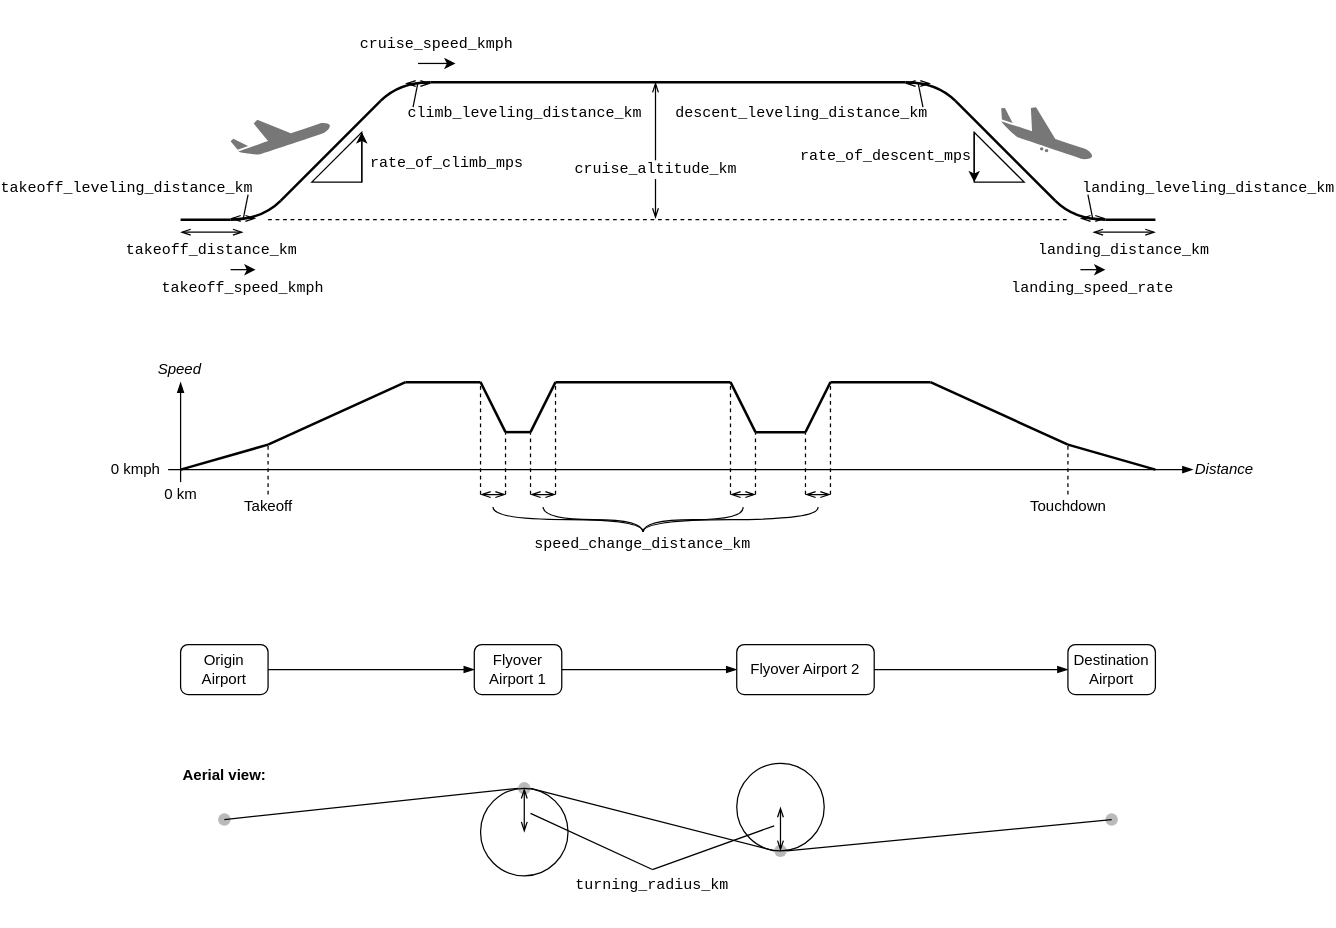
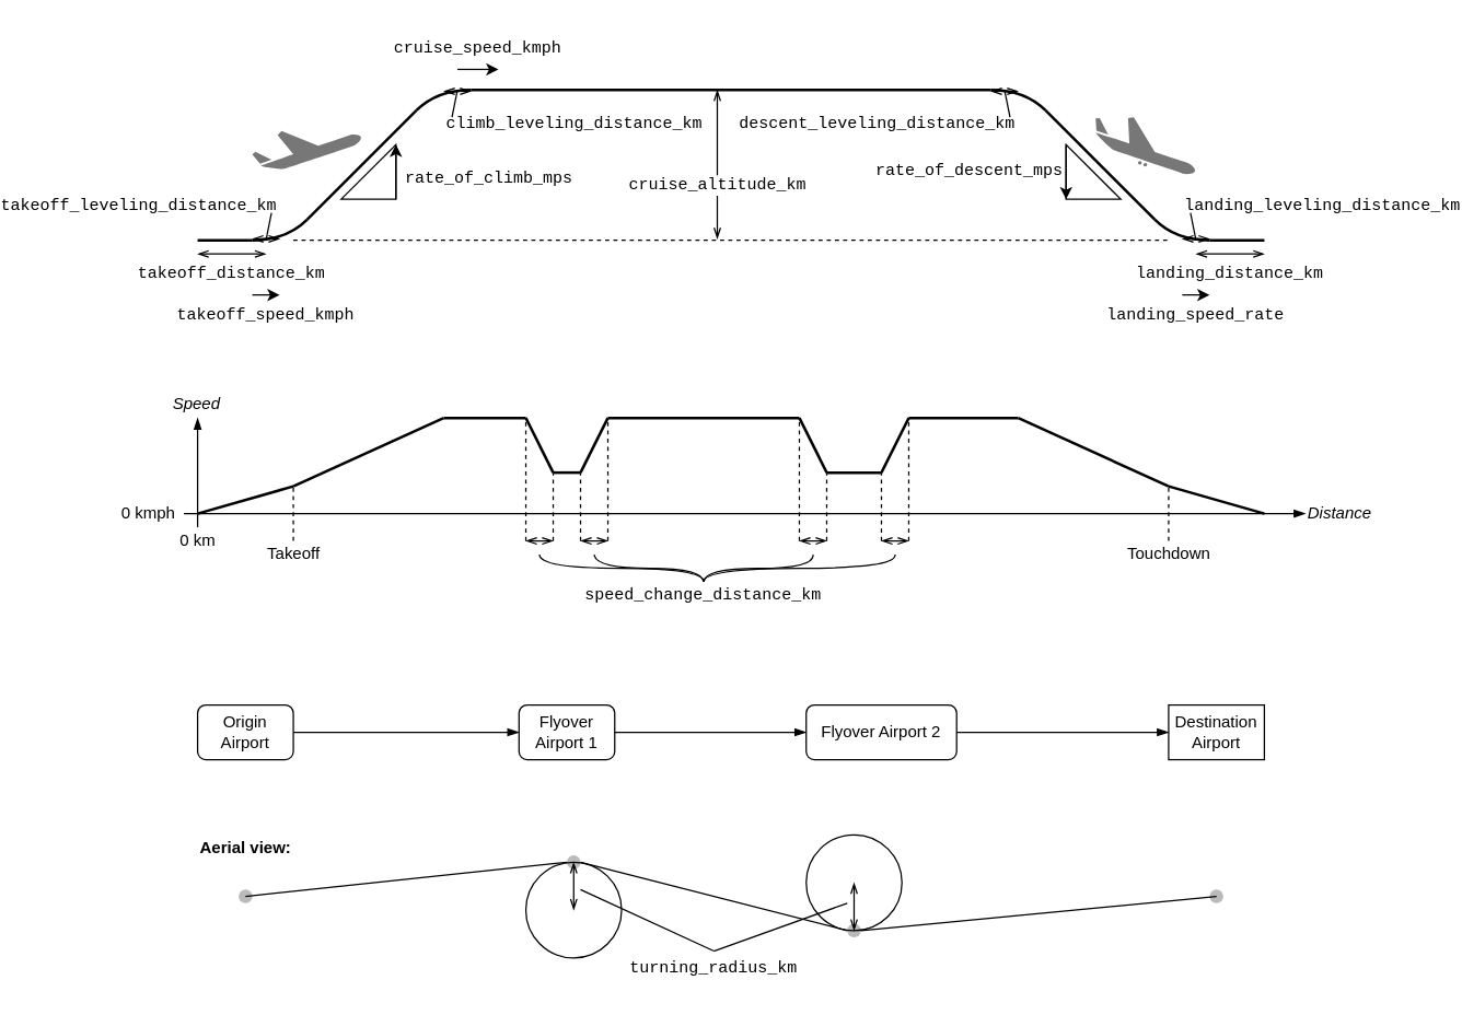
- <mxCell id="97" value="Destination Airport" style="rounded=1;whiteSpace=wrap;html=1;fillColor=none;" parent="1" vertex="1"><mxGeometry x="755" y="515" width="70" height="40" as="geometry" /></mxCell>
+ <mxCell id="97" value="Destination Airport" style="whiteSpace=wrap;html=1;fillColor=none;rounded=0;" parent="1" vertex="1"><mxGeometry x="755" y="515" width="70" height="40" as="geometry" /></mxCell>
